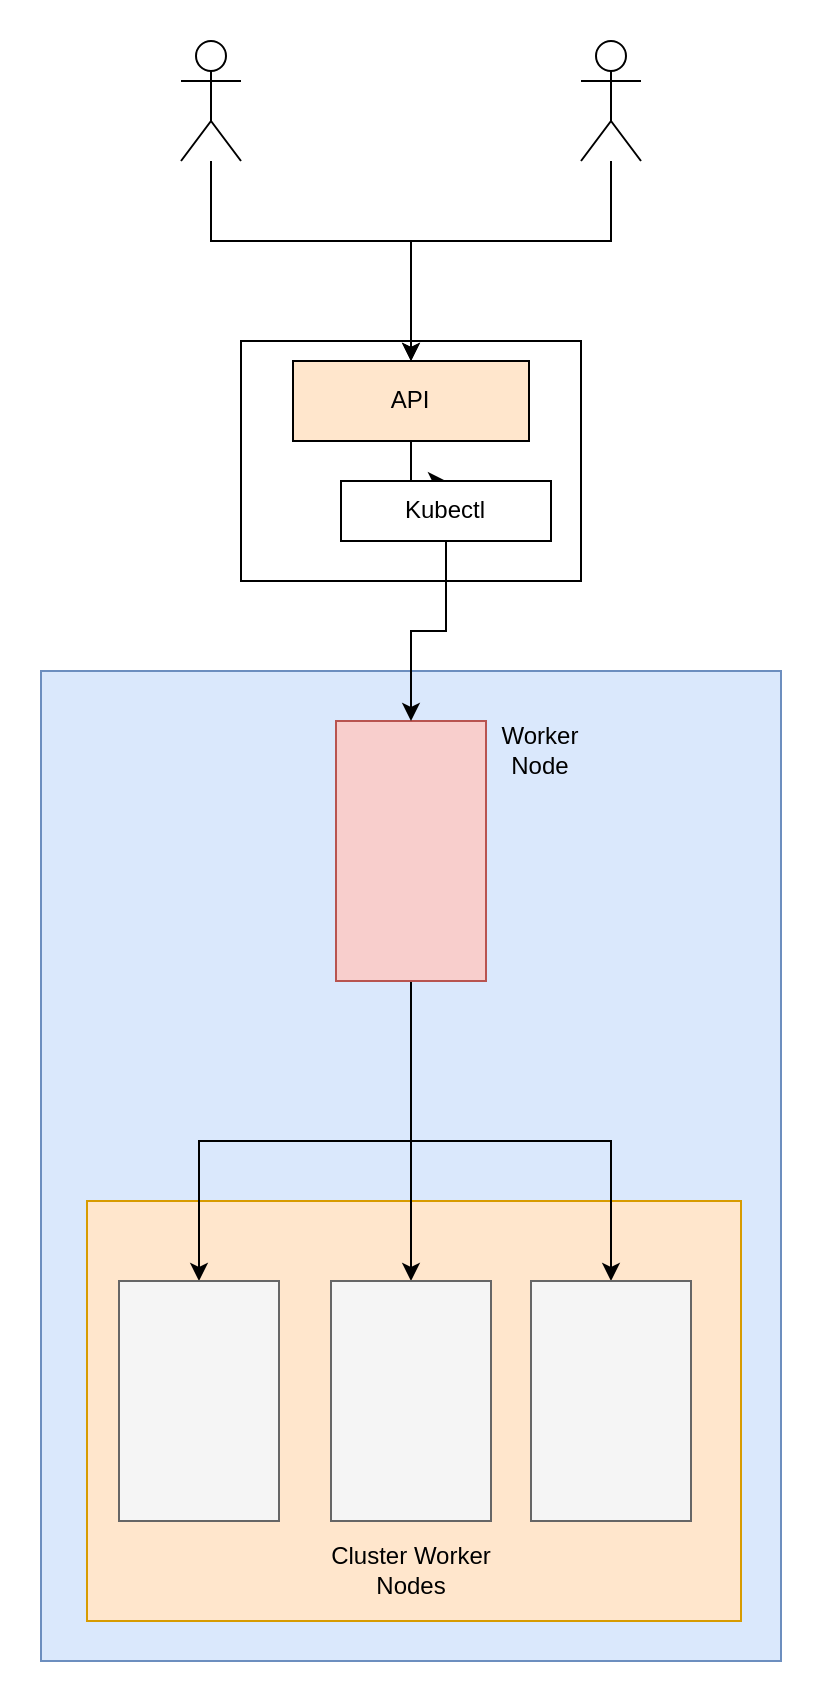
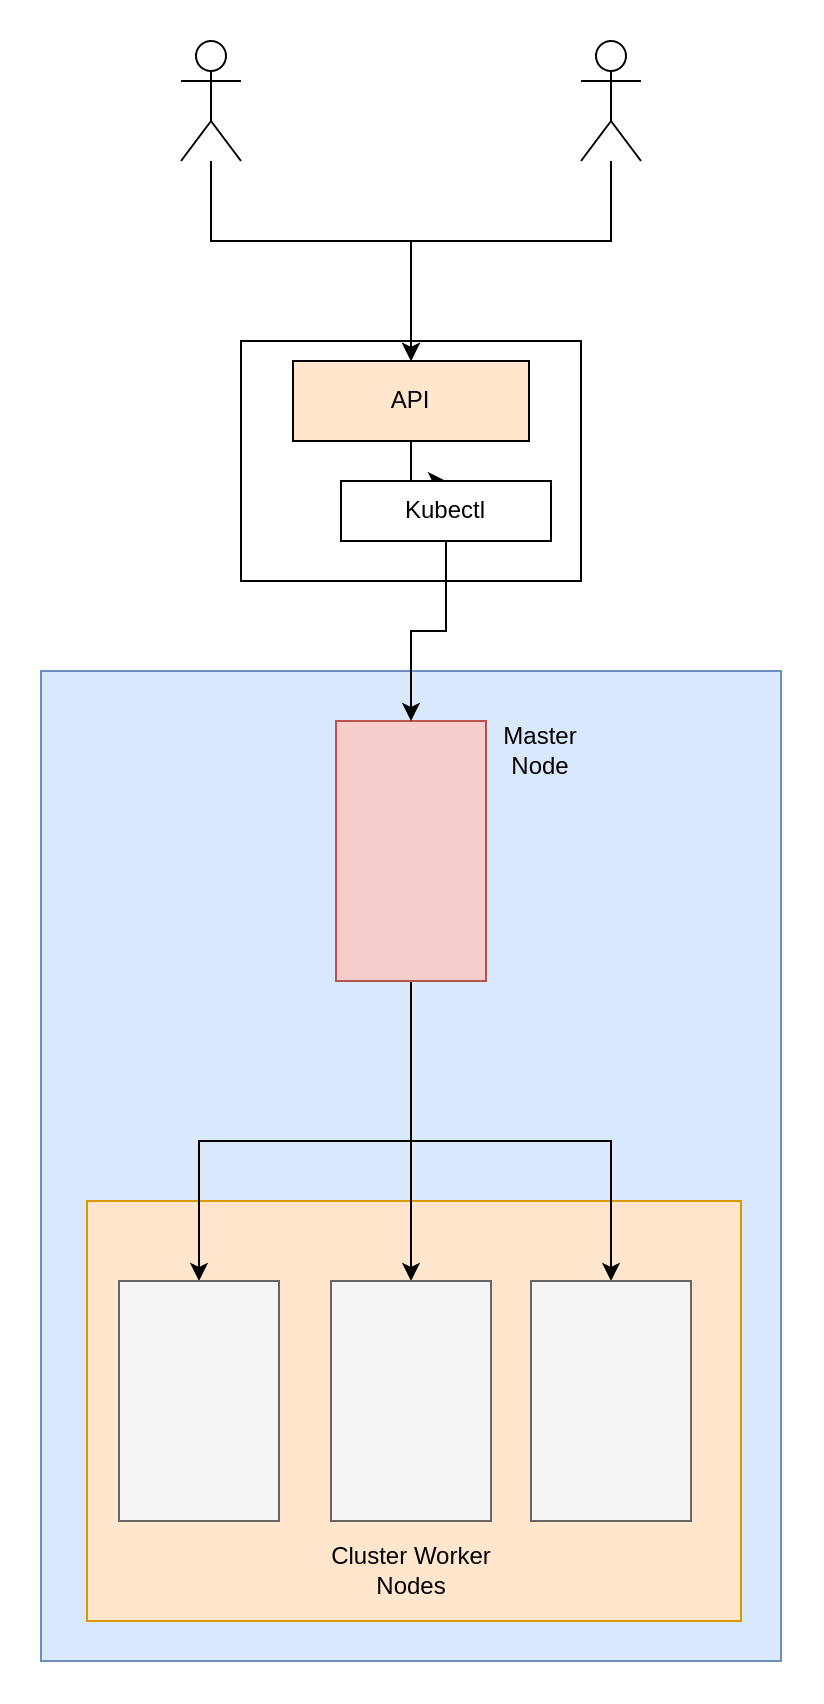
- <mxCell id="20" value="Worker&lt;div&gt;Node&lt;/div&gt;" style="text;html=1;align=center;verticalAlign=middle;whiteSpace=wrap;rounded=0;" vertex="1" parent="1"><mxGeometry x="240" y="360" width="60" height="30" as="geometry" /></mxCell>
+ <mxCell id="20" value="Master&lt;div&gt;Node&lt;/div&gt;" style="text;html=1;align=center;verticalAlign=middle;whiteSpace=wrap;rounded=0;" vertex="1" parent="1"><mxGeometry x="240" y="360" width="60" height="30" as="geometry" /></mxCell>
